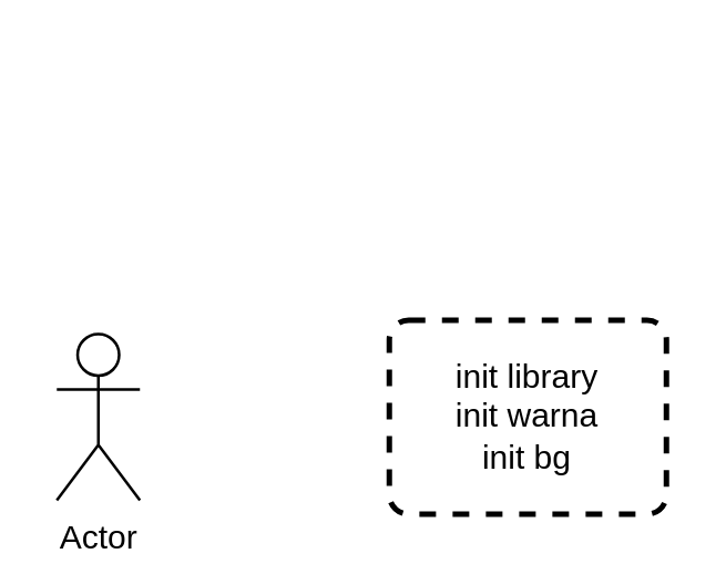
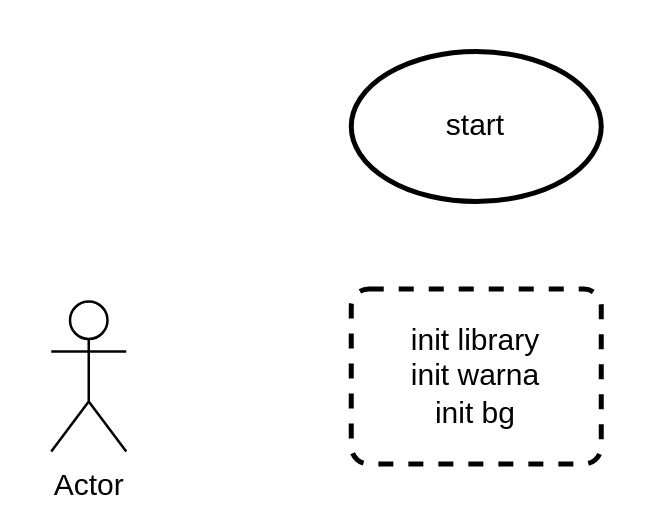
+ <mxCell id="3" value="start" style="strokeWidth=2;html=1;shape=mxgraph.flowchart.start_1;whiteSpace=wrap;" vertex="1" parent="1"><mxGeometry x="140" y="20" width="100" height="60" as="geometry" /></mxCell>
